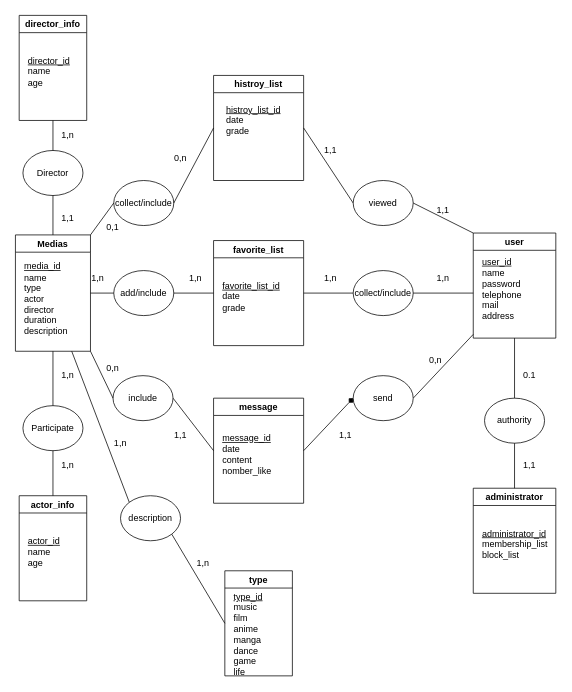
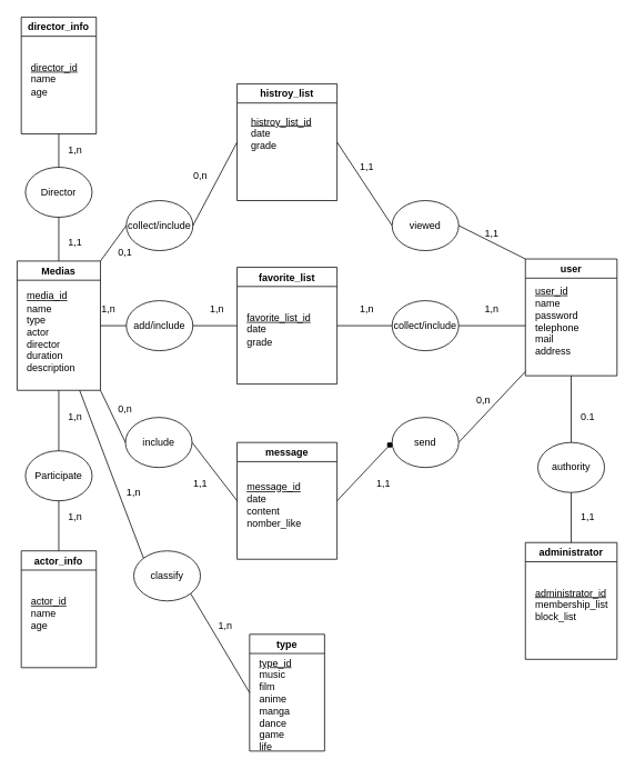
- <mxCell id="65" value="description" style="ellipse;whiteSpace=wrap;html=1;" parent="1" vertex="1"><mxGeometry x="160" y="660" width="80" height="60" as="geometry" /></mxCell>
+ <mxCell id="65" value="classify" style="ellipse;whiteSpace=wrap;html=1;" parent="1" vertex="1"><mxGeometry x="160" y="660" width="80" height="60" as="geometry" /></mxCell>
